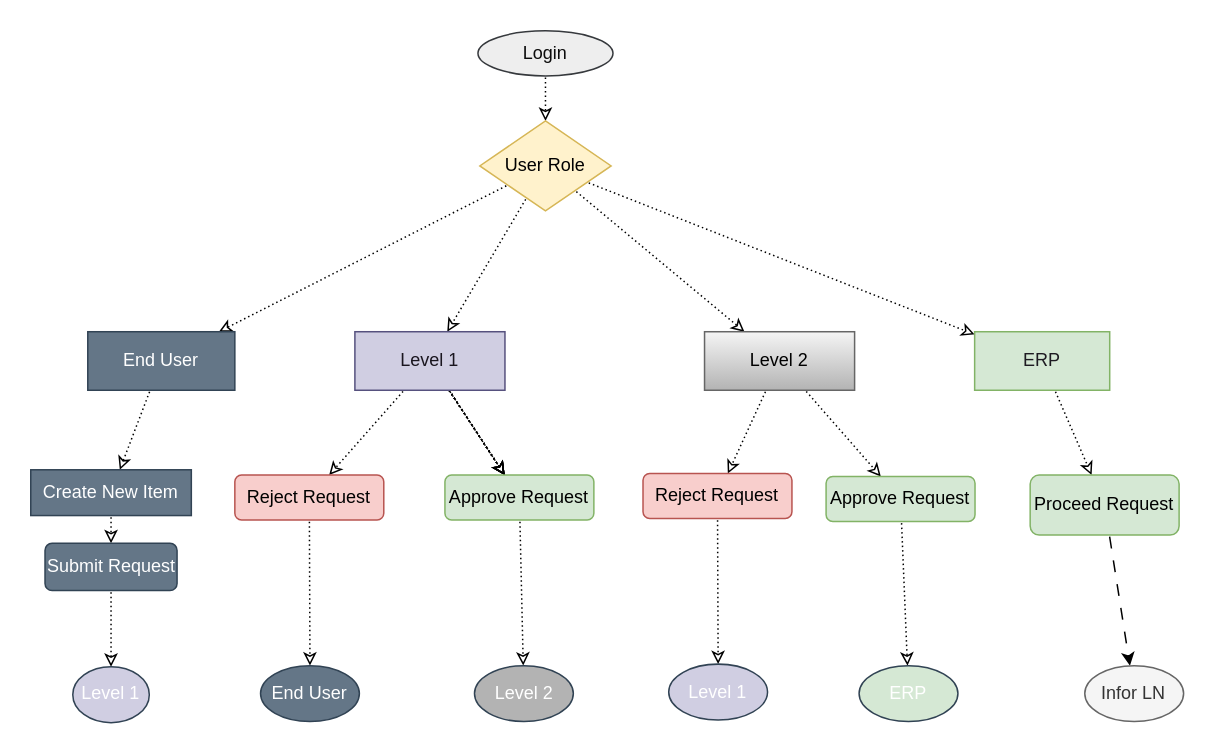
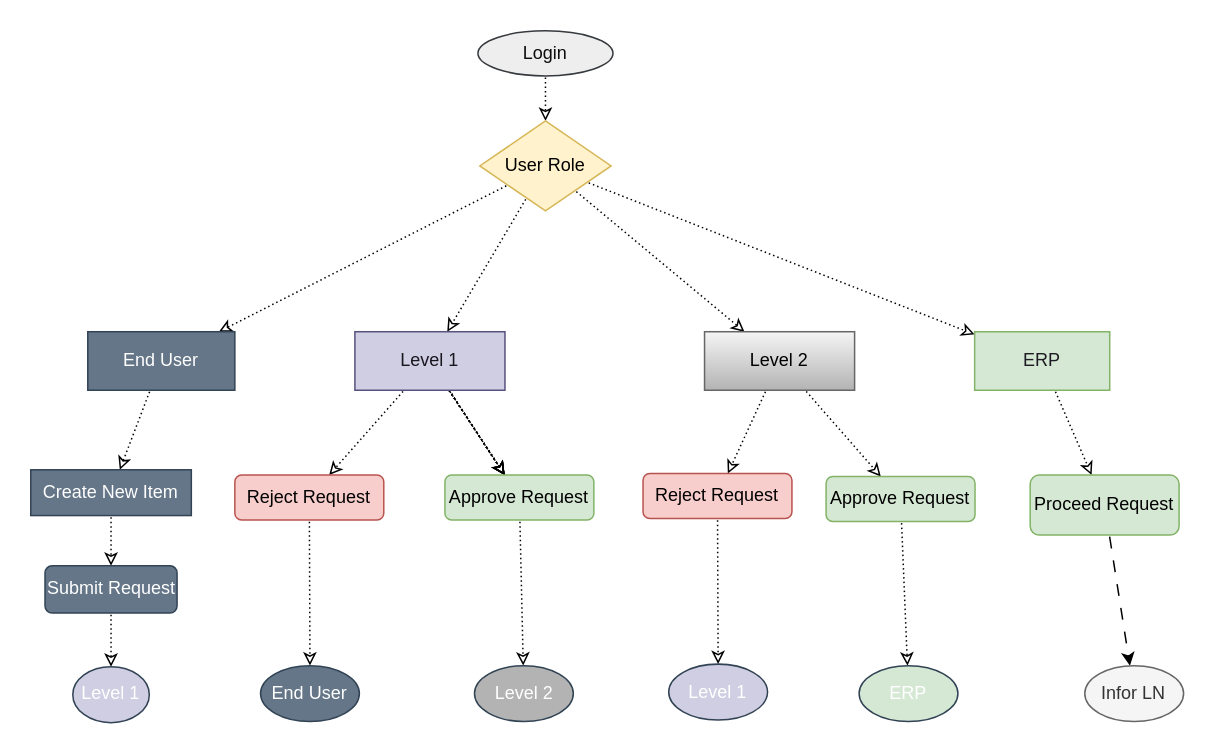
- <mxCell id="27" value="Submit Request" style="rounded=1;whiteSpace=wrap;html=1;fillColor=#647687;strokeColor=#314354;fontColor=#ffffff;" parent="1" vertex="1"><mxGeometry x="29.5" y="361.5" width="88" height="31.5" as="geometry" /></mxCell>
+ <mxCell id="27" value="Submit Request" style="rounded=1;whiteSpace=wrap;html=1;fillColor=#647687;strokeColor=#314354;fontColor=#ffffff;" parent="1" vertex="1"><mxGeometry x="29.5" y="376.5" width="88" height="31.5" as="geometry" /></mxCell>
